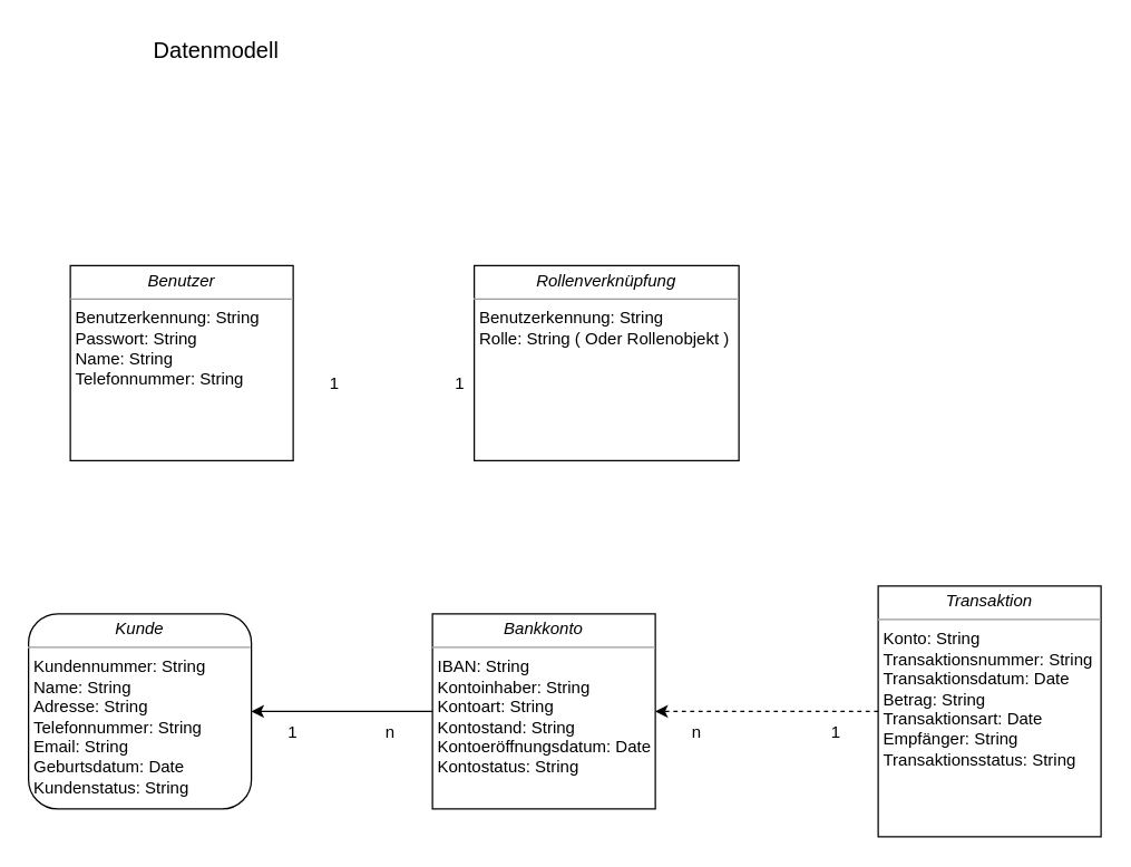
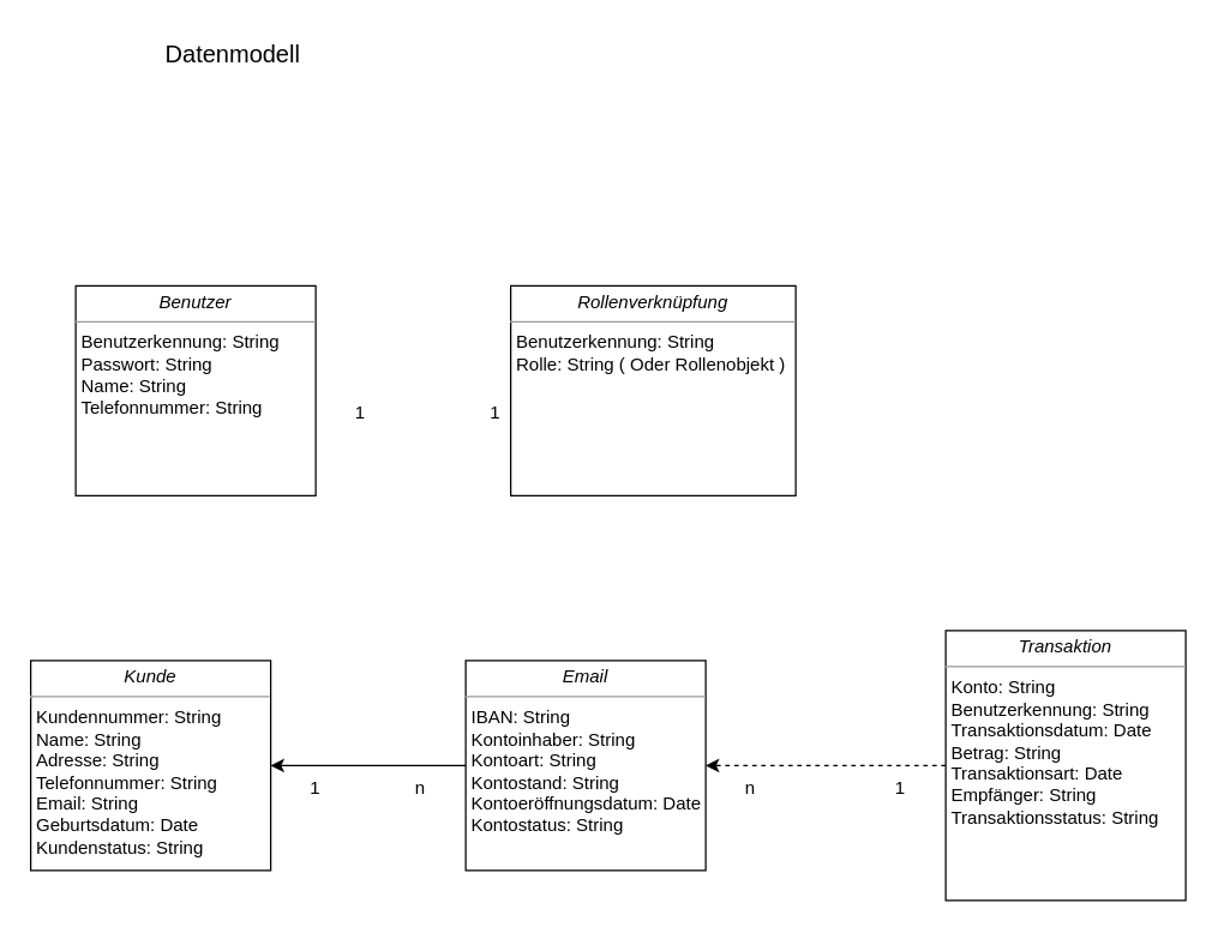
- <mxCell id="8" value="&lt;p style=&quot;margin:0px;margin-top:4px;text-align:center;&quot;&gt;&lt;i&gt;Transaktion&lt;/i&gt;&lt;/p&gt;&lt;hr size=&quot;1&quot;&gt;&lt;p style=&quot;margin:0px;margin-left:4px;&quot;&gt;Konto: String&lt;br&gt;&lt;/p&gt;&lt;p style=&quot;margin:0px;margin-left:4px;&quot;&gt;Transaktionsnummer: String&lt;/p&gt;&lt;p style=&quot;margin:0px;margin-left:4px;&quot;&gt;Transaktionsdatum: Date&lt;/p&gt;&lt;p style=&quot;margin:0px;margin-left:4px;&quot;&gt;Betrag: String&lt;/p&gt;&lt;p style=&quot;margin:0px;margin-left:4px;&quot;&gt;Transaktionsart: Date&lt;/p&gt;&lt;p style=&quot;margin:0px;margin-left:4px;&quot;&gt;Empfänger: String&lt;/p&gt;&lt;p style=&quot;margin:0px;margin-left:4px;&quot;&gt;Transaktionsstatus: String&lt;/p&gt;" style="verticalAlign=top;align=left;overflow=fill;fontSize=12;fontFamily=Helvetica;html=1;rounded=0;shadow=0;comic=0;labelBackgroundColor=none;strokeWidth=1" parent="1" vertex="1"><mxGeometry x="630" y="420" width="160" height="180" as="geometry" /></mxCell>
+ <mxCell id="8" value="&lt;p style=&quot;margin:0px;margin-top:4px;text-align:center;&quot;&gt;&lt;i&gt;Transaktion&lt;/i&gt;&lt;/p&gt;&lt;hr size=&quot;1&quot;&gt;&lt;p style=&quot;margin:0px;margin-left:4px;&quot;&gt;Konto: String&lt;br&gt;&lt;/p&gt;&lt;p style=&quot;margin:0px;margin-left:4px;&quot;&gt;Benutzerkennung: String&lt;/p&gt;&lt;p style=&quot;margin:0px;margin-left:4px;&quot;&gt;Transaktionsdatum: Date&lt;/p&gt;&lt;p style=&quot;margin:0px;margin-left:4px;&quot;&gt;Betrag: String&lt;/p&gt;&lt;p style=&quot;margin:0px;margin-left:4px;&quot;&gt;Transaktionsart: Date&lt;/p&gt;&lt;p style=&quot;margin:0px;margin-left:4px;&quot;&gt;Empfänger: String&lt;/p&gt;&lt;p style=&quot;margin:0px;margin-left:4px;&quot;&gt;Transaktionsstatus: String&lt;/p&gt;" style="verticalAlign=top;align=left;overflow=fill;fontSize=12;fontFamily=Helvetica;html=1;rounded=0;shadow=0;comic=0;labelBackgroundColor=none;strokeWidth=1" parent="1" vertex="1"><mxGeometry x="630" y="420" width="160" height="180" as="geometry" /></mxCell>
- <mxCell id="6" value="&lt;p style=&quot;margin:0px;margin-top:4px;text-align:center;&quot;&gt;&lt;i&gt;Bankkonto&lt;/i&gt;&lt;/p&gt;&lt;hr size=&quot;1&quot;&gt;&lt;p style=&quot;margin:0px;margin-left:4px;&quot;&gt;IBAN: String&lt;br&gt;&lt;/p&gt;&lt;p style=&quot;margin:0px;margin-left:4px;&quot;&gt;Kontoinhaber: String&lt;/p&gt;&lt;p style=&quot;margin:0px;margin-left:4px;&quot;&gt;Kontoart: String&lt;/p&gt;&lt;p style=&quot;margin:0px;margin-left:4px;&quot;&gt;Kontostand: String&lt;/p&gt;&lt;p style=&quot;margin:0px;margin-left:4px;&quot;&gt;Kontoeröffnungsdatum: Date&lt;/p&gt;&lt;p style=&quot;margin:0px;margin-left:4px;&quot;&gt;Kontostatus: String&lt;/p&gt;" style="verticalAlign=top;align=left;overflow=fill;fontSize=12;fontFamily=Helvetica;html=1;rounded=0;shadow=0;comic=0;labelBackgroundColor=none;strokeWidth=1" parent="1" vertex="1"><mxGeometry x="310" y="440" width="160" height="140" as="geometry" /></mxCell>
+ <mxCell id="6" value="&lt;p style=&quot;margin:0px;margin-top:4px;text-align:center;&quot;&gt;&lt;i&gt;Email&lt;/i&gt;&lt;/p&gt;&lt;hr size=&quot;1&quot;&gt;&lt;p style=&quot;margin:0px;margin-left:4px;&quot;&gt;IBAN: String&lt;br&gt;&lt;/p&gt;&lt;p style=&quot;margin:0px;margin-left:4px;&quot;&gt;Kontoinhaber: String&lt;/p&gt;&lt;p style=&quot;margin:0px;margin-left:4px;&quot;&gt;Kontoart: String&lt;/p&gt;&lt;p style=&quot;margin:0px;margin-left:4px;&quot;&gt;Kontostand: String&lt;/p&gt;&lt;p style=&quot;margin:0px;margin-left:4px;&quot;&gt;Kontoeröffnungsdatum: Date&lt;/p&gt;&lt;p style=&quot;margin:0px;margin-left:4px;&quot;&gt;Kontostatus: String&lt;/p&gt;" style="verticalAlign=top;align=left;overflow=fill;fontSize=12;fontFamily=Helvetica;html=1;rounded=0;shadow=0;comic=0;labelBackgroundColor=none;strokeWidth=1" parent="1" vertex="1"><mxGeometry x="310" y="440" width="160" height="140" as="geometry" /></mxCell>
- <mxCell id="4" value="&lt;p style=&quot;margin:0px;margin-top:4px;text-align:center;&quot;&gt;&lt;i&gt;Kunde&lt;/i&gt;&lt;/p&gt;&lt;hr size=&quot;1&quot;&gt;&lt;p style=&quot;margin:0px;margin-left:4px;&quot;&gt;Kundennummer: String&lt;br&gt;&lt;/p&gt;&lt;p style=&quot;margin:0px;margin-left:4px;&quot;&gt;Name: String&lt;/p&gt;&lt;p style=&quot;margin:0px;margin-left:4px;&quot;&gt;Adresse: String&lt;/p&gt;&lt;p style=&quot;margin:0px;margin-left:4px;&quot;&gt;Telefonnummer: String&lt;/p&gt;&lt;p style=&quot;margin:0px;margin-left:4px;&quot;&gt;Email: String&lt;/p&gt;&lt;p style=&quot;margin:0px;margin-left:4px;&quot;&gt;Geburtsdatum: Date&lt;/p&gt;&lt;p style=&quot;margin:0px;margin-left:4px;&quot;&gt;Kundenstatus: String&lt;/p&gt;" style="verticalAlign=top;align=left;overflow=fill;fontSize=12;fontFamily=Helvetica;html=1;shadow=0;comic=0;labelBackgroundColor=none;strokeWidth=1;rounded=1;" parent="1" vertex="1"><mxGeometry x="20" y="440" width="160" height="140" as="geometry" /></mxCell>
+ <mxCell id="4" value="&lt;p style=&quot;margin:0px;margin-top:4px;text-align:center;&quot;&gt;&lt;i&gt;Kunde&lt;/i&gt;&lt;/p&gt;&lt;hr size=&quot;1&quot;&gt;&lt;p style=&quot;margin:0px;margin-left:4px;&quot;&gt;Kundennummer: String&lt;br&gt;&lt;/p&gt;&lt;p style=&quot;margin:0px;margin-left:4px;&quot;&gt;Name: String&lt;/p&gt;&lt;p style=&quot;margin:0px;margin-left:4px;&quot;&gt;Adresse: String&lt;/p&gt;&lt;p style=&quot;margin:0px;margin-left:4px;&quot;&gt;Telefonnummer: String&lt;/p&gt;&lt;p style=&quot;margin:0px;margin-left:4px;&quot;&gt;Email: String&lt;/p&gt;&lt;p style=&quot;margin:0px;margin-left:4px;&quot;&gt;Geburtsdatum: Date&lt;/p&gt;&lt;p style=&quot;margin:0px;margin-left:4px;&quot;&gt;Kundenstatus: String&lt;/p&gt;" style="verticalAlign=top;align=left;overflow=fill;fontSize=12;fontFamily=Helvetica;html=1;rounded=0;shadow=0;comic=0;labelBackgroundColor=none;strokeWidth=1" parent="1" vertex="1"><mxGeometry x="20" y="440" width="160" height="140" as="geometry" /></mxCell>
